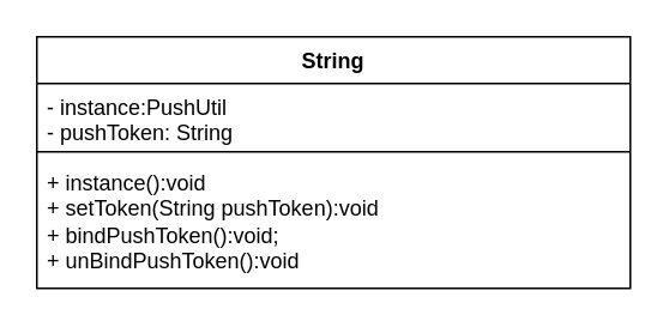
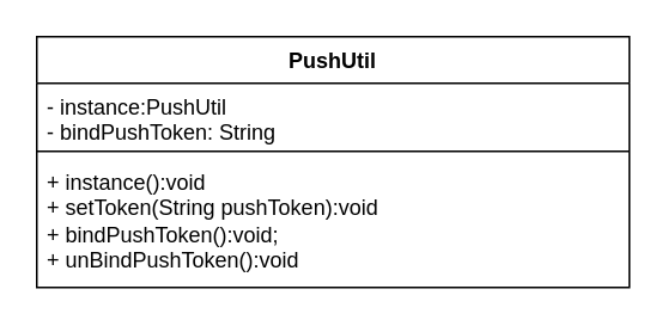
- <mxCell id="2" value="String" style="swimlane;fontStyle=1;align=center;verticalAlign=top;childLayout=stackLayout;horizontal=1;startSize=26;horizontalStack=0;resizeParent=1;resizeParentMax=0;resizeLast=0;collapsible=1;marginBottom=0;whiteSpace=wrap;html=1;" vertex="1" parent="1"><mxGeometry x="20" y="20" width="330" height="140" as="geometry" /></mxCell>
+ <mxCell id="2" value="PushUtil" style="swimlane;fontStyle=1;align=center;verticalAlign=top;childLayout=stackLayout;horizontal=1;startSize=26;horizontalStack=0;resizeParent=1;resizeParentMax=0;resizeLast=0;collapsible=1;marginBottom=0;whiteSpace=wrap;html=1;" vertex="1" parent="1"><mxGeometry x="20" y="20" width="330" height="140" as="geometry" /></mxCell>
- <mxCell id="3" value="- instance:PushUtil&lt;br&gt;- pushToken: String" style="text;strokeColor=none;fillColor=none;align=left;verticalAlign=top;spacingLeft=4;spacingRight=4;overflow=hidden;rotatable=0;points=[[0,0.5],[1,0.5]];portConstraint=eastwest;whiteSpace=wrap;html=1;" vertex="1" parent="2"><mxGeometry y="26" width="330" height="34" as="geometry" /></mxCell>
+ <mxCell id="3" value="- instance:PushUtil&lt;br&gt;- bindPushToken: String" style="text;strokeColor=none;fillColor=none;align=left;verticalAlign=top;spacingLeft=4;spacingRight=4;overflow=hidden;rotatable=0;points=[[0,0.5],[1,0.5]];portConstraint=eastwest;whiteSpace=wrap;html=1;" vertex="1" parent="2"><mxGeometry y="26" width="330" height="34" as="geometry" /></mxCell>
